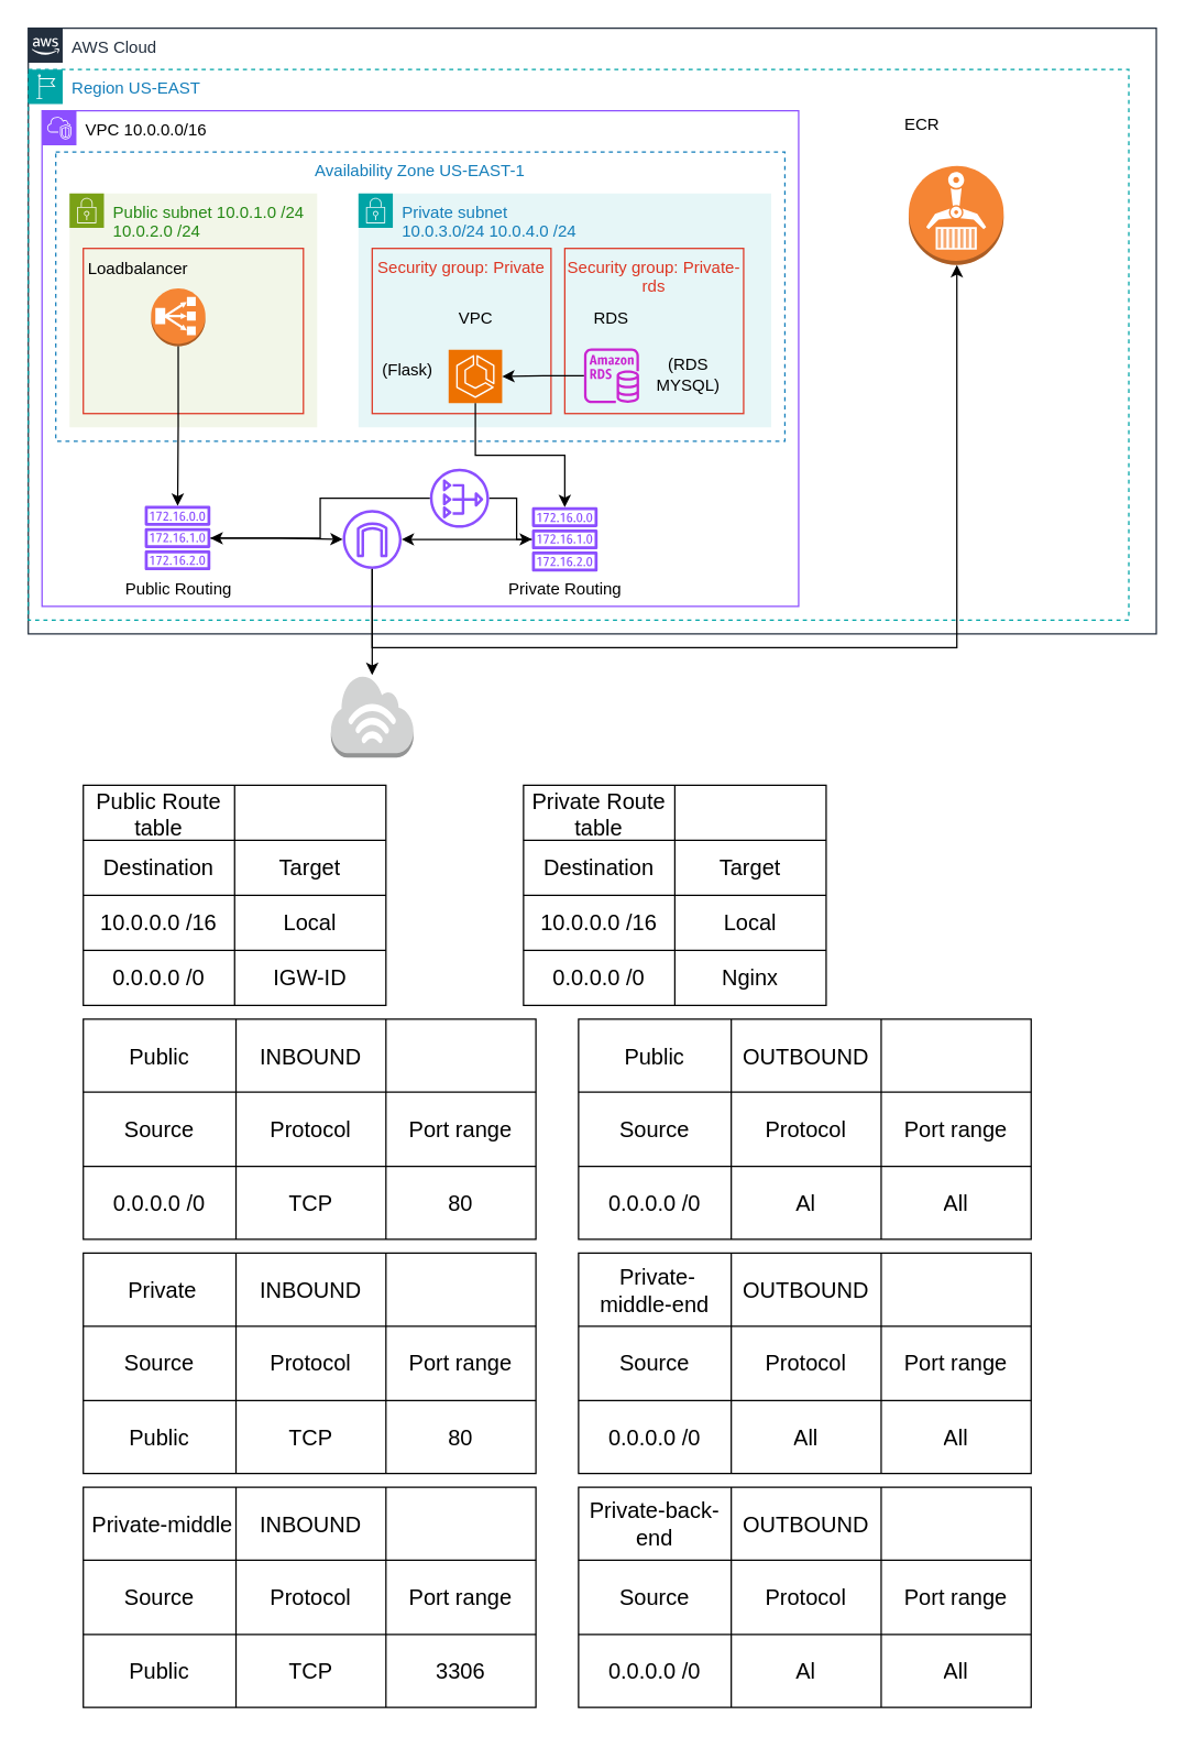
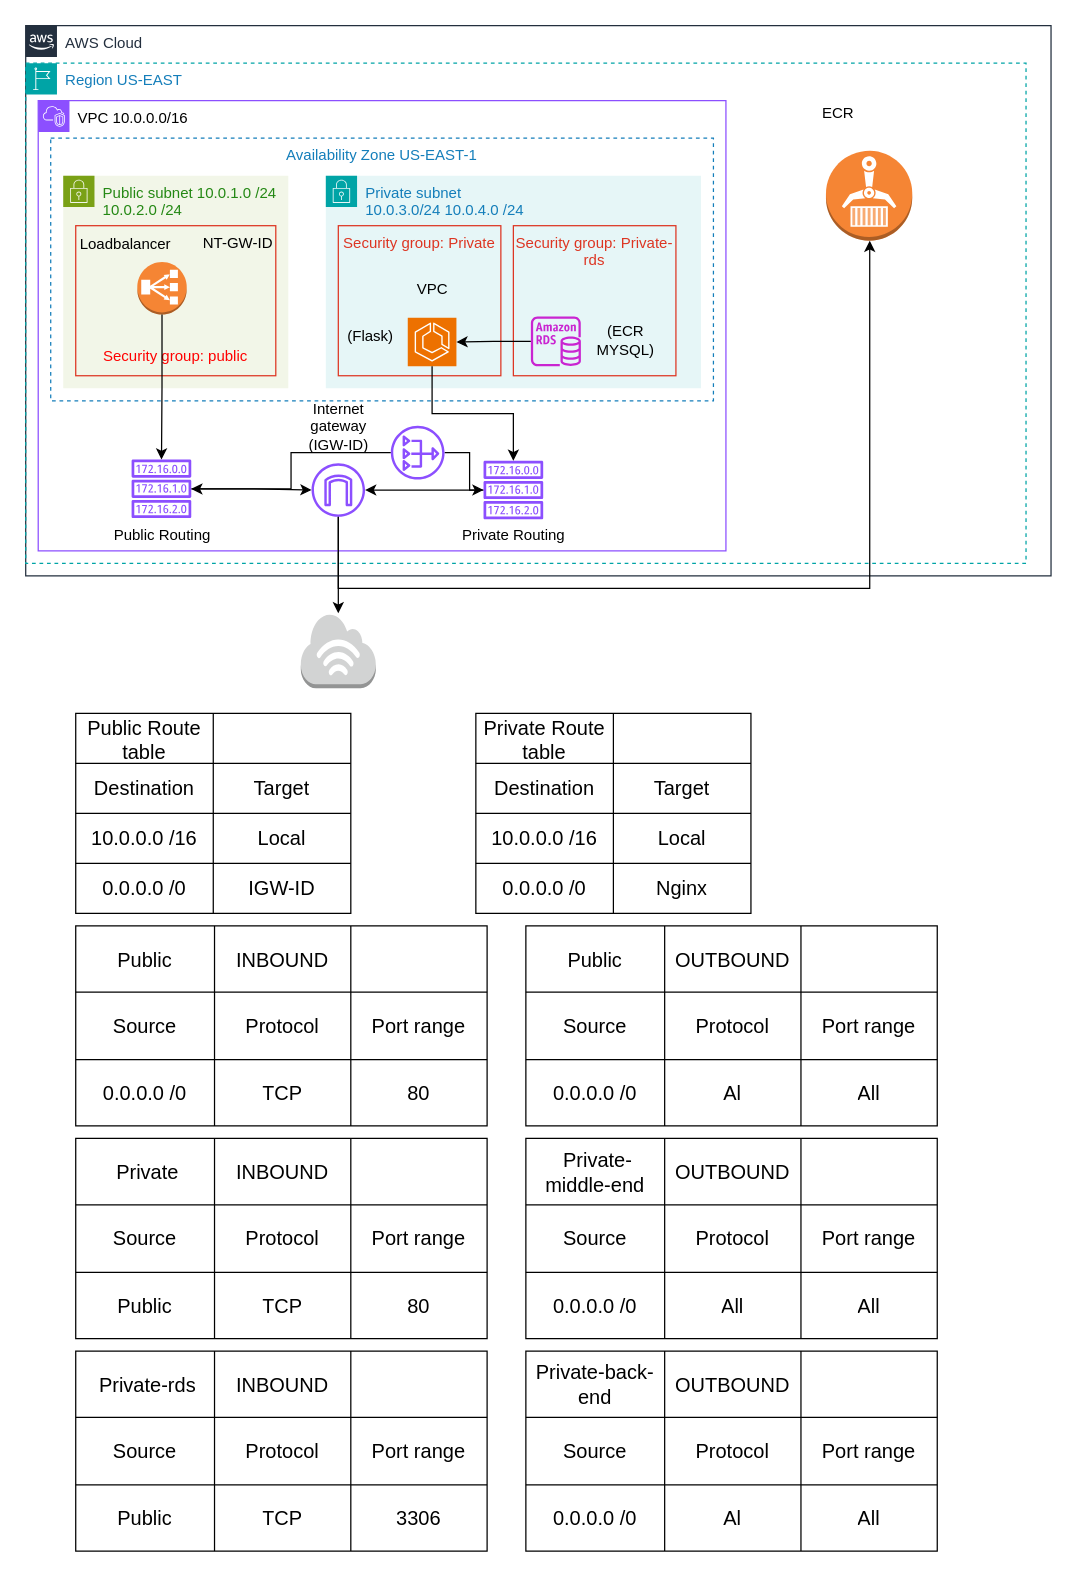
+ <mxCell id="32" value="&lt;div&gt;NT-GW-ID&lt;/div&gt;" style="text;html=1;align=center;verticalAlign=middle;whiteSpace=wrap;rounded=0;" vertex="1" parent="27"><mxGeometry x="110" y="39" width="60" height="30" as="geometry" /></mxCell>
- <mxCell id="15" value="RDS" style="text;html=1;align=center;verticalAlign=middle;whiteSpace=wrap;rounded=0;" parent="10" vertex="1"><mxGeometry x="154" y="76" width="60" height="30" as="geometry" /></mxCell>
- <mxCell id="19" value="(RDS MYSQL) " style="text;html=1;align=center;verticalAlign=middle;whiteSpace=wrap;rounded=0;" parent="10" vertex="1"><mxGeometry x="210" y="117.47" width="60" height="30" as="geometry" /></mxCell>
+ <mxCell id="19" value="(ECR MYSQL) " style="text;html=1;align=center;verticalAlign=middle;whiteSpace=wrap;rounded=0;" parent="10" vertex="1"><mxGeometry x="210" y="117.47" width="60" height="30" as="geometry" /></mxCell>
+ <mxCell id="31" value="Security group: public" style="text;html=1;align=center;verticalAlign=middle;whiteSpace=wrap;rounded=0;fontColor=light-dark(#ff0000, #ededed);" vertex="1" parent="27"><mxGeometry x="20" y="130" width="140" height="30" as="geometry" /></mxCell>
+ <mxCell id="8" value="Internet gateway (IGW-ID)" style="text;html=1;align=center;verticalAlign=middle;whiteSpace=wrap;rounded=0;" parent="6" vertex="1"><mxGeometry x="213.532" y="246" width="52.941" height="30" as="geometry" /></mxCell>
- <mxCell id="133" value="&amp;nbsp;Private-middle" style="shape=partialRectangle;html=1;whiteSpace=wrap;connectable=0;strokeColor=inherit;overflow=hidden;fillColor=none;top=0;left=0;bottom=0;right=0;pointerEvents=1;fontSize=16;" parent="132" vertex="1"><mxGeometry width="111" height="53" as="geometry"><mxRectangle width="111" height="53" as="alternateBounds" /></mxGeometry></mxCell>
+ <mxCell id="133" value="&amp;nbsp;Private-rds" style="shape=partialRectangle;html=1;whiteSpace=wrap;connectable=0;strokeColor=inherit;overflow=hidden;fillColor=none;top=0;left=0;bottom=0;right=0;pointerEvents=1;fontSize=16;" parent="132" vertex="1"><mxGeometry width="111" height="53" as="geometry"><mxRectangle width="111" height="53" as="alternateBounds" /></mxGeometry></mxCell>
